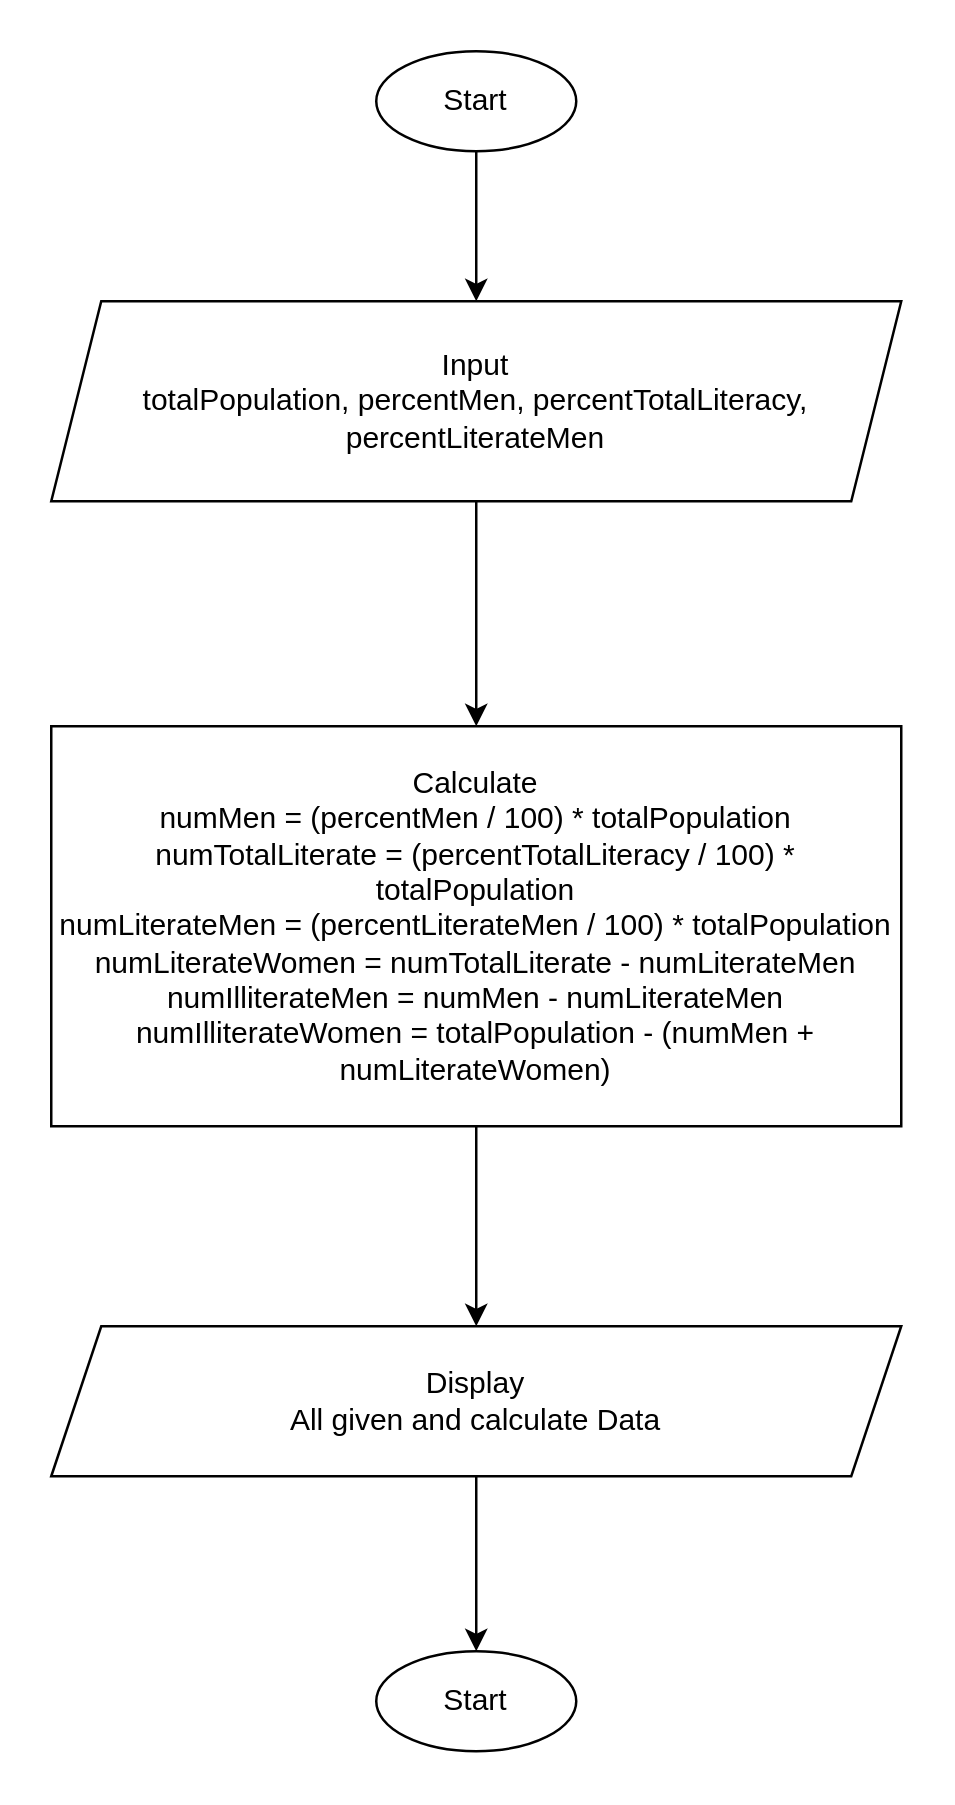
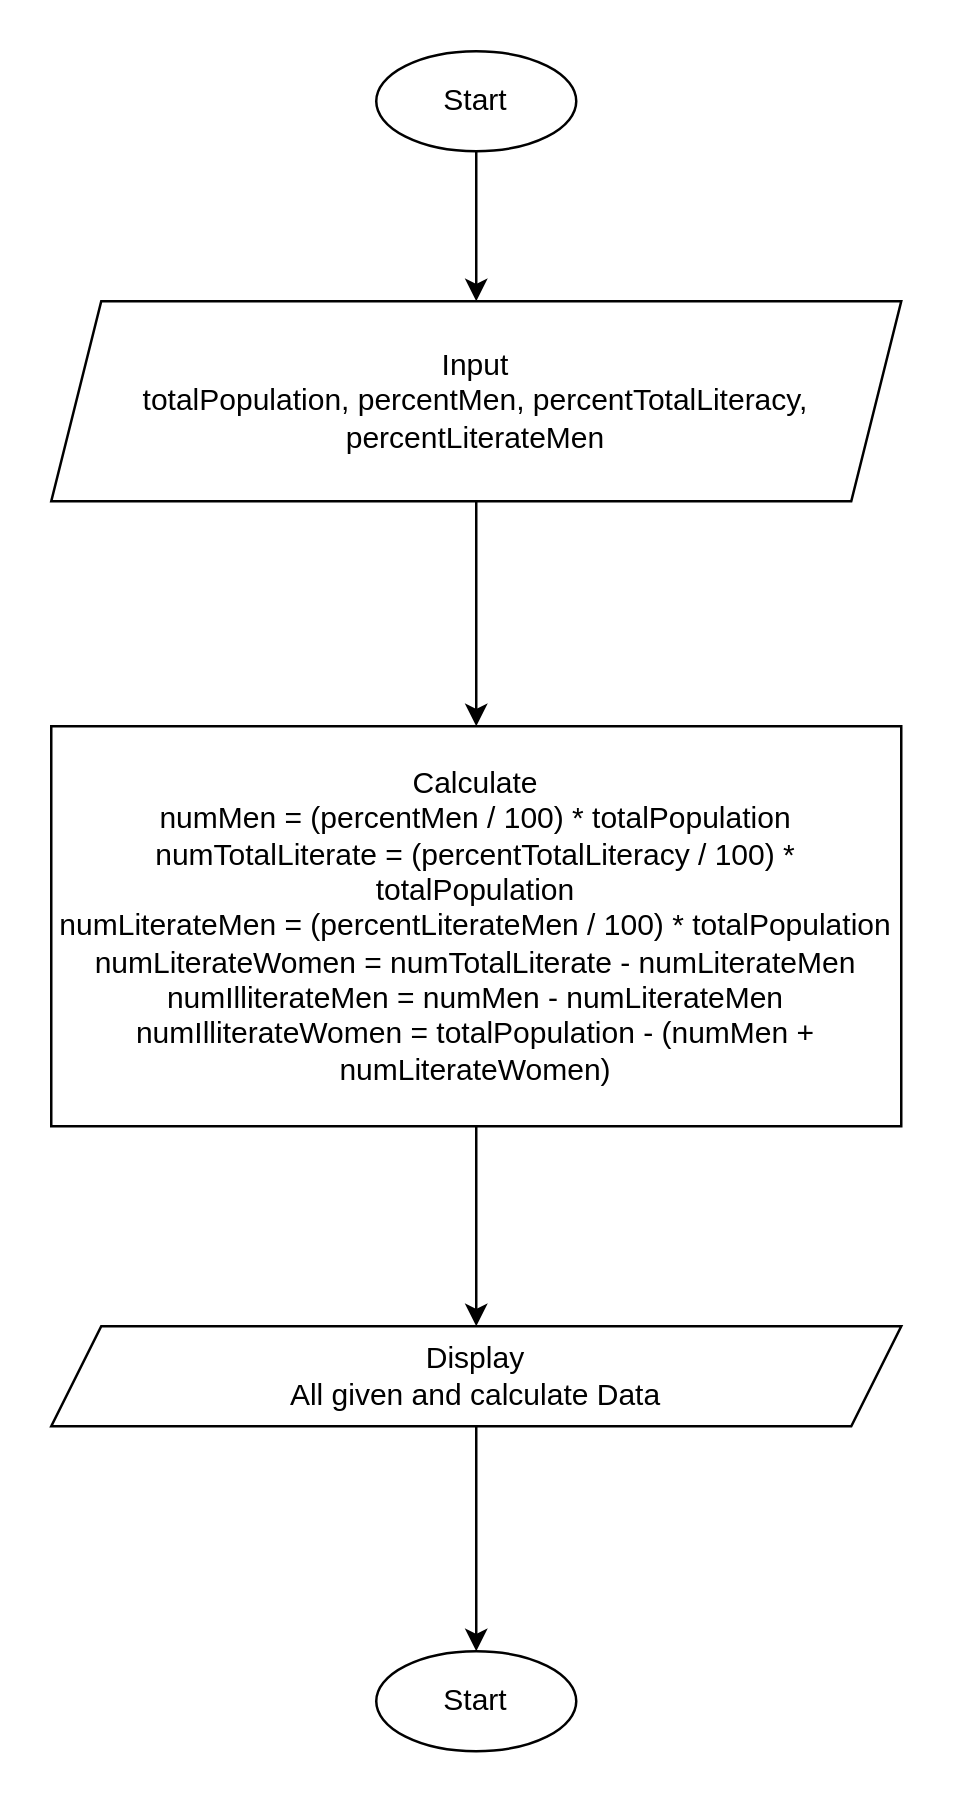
- <mxCell id="9" value="Display&lt;br&gt;All given and calculate Data" style="shape=parallelogram;perimeter=parallelogramPerimeter;whiteSpace=wrap;html=1;fixedSize=1;" vertex="1" parent="1"><mxGeometry x="20" y="530" width="340" height="60" as="geometry" /></mxCell>
+ <mxCell id="9" value="Display&lt;br&gt;All given and calculate Data" style="shape=parallelogram;perimeter=parallelogramPerimeter;whiteSpace=wrap;html=1;fixedSize=1;" vertex="1" parent="1"><mxGeometry x="20" y="530" width="340" height="40" as="geometry" /></mxCell>
